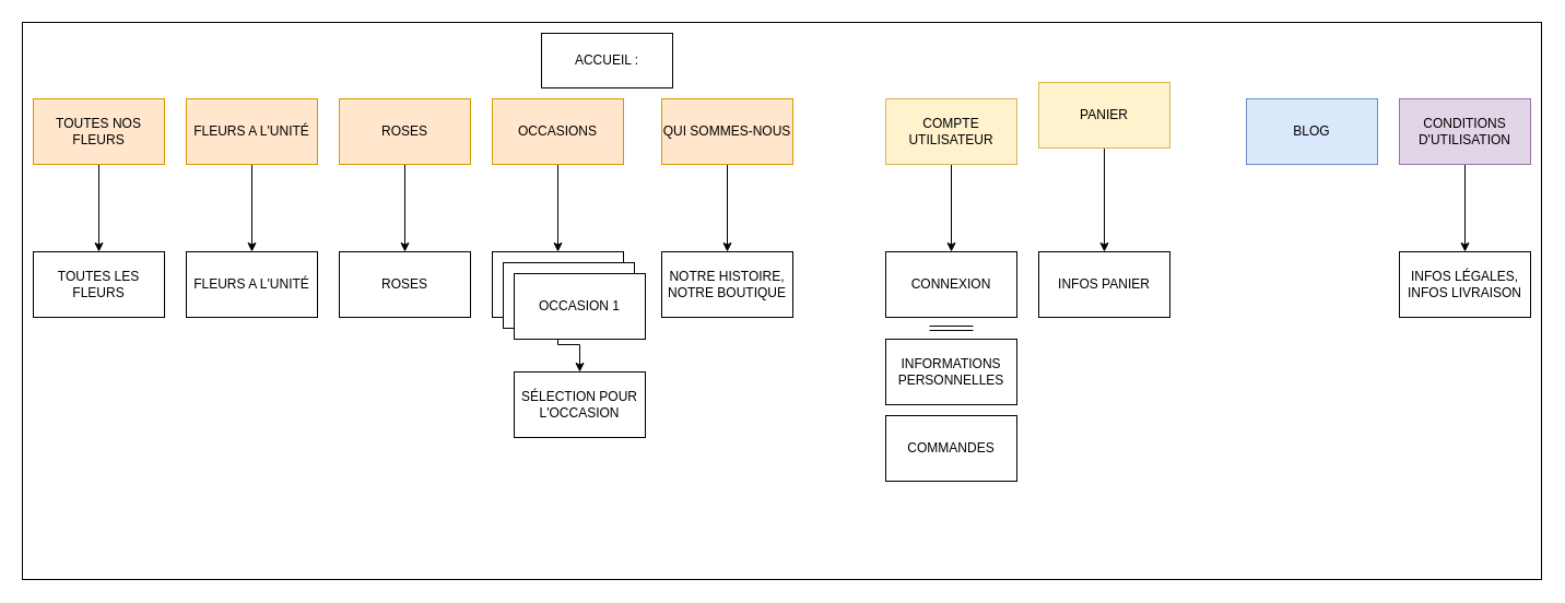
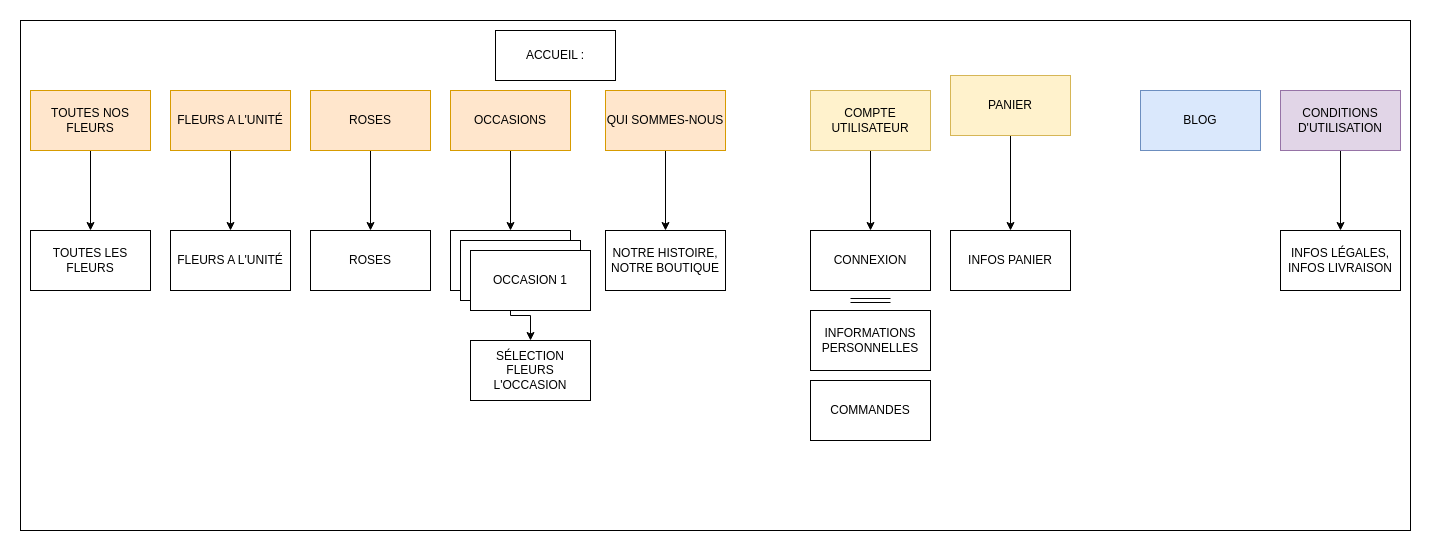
- <mxCell id="36" value="SÉLECTION POUR L'OCCASION" style="whiteSpace=wrap;html=1;rounded=0;" vertex="1" parent="1"><mxGeometry x="470" y="340" width="120" height="60" as="geometry" /></mxCell>
+ <mxCell id="36" value="SÉLECTION FLEURS L'OCCASION" style="whiteSpace=wrap;html=1;rounded=0;" vertex="1" parent="1"><mxGeometry x="470" y="340" width="120" height="60" as="geometry" /></mxCell>
